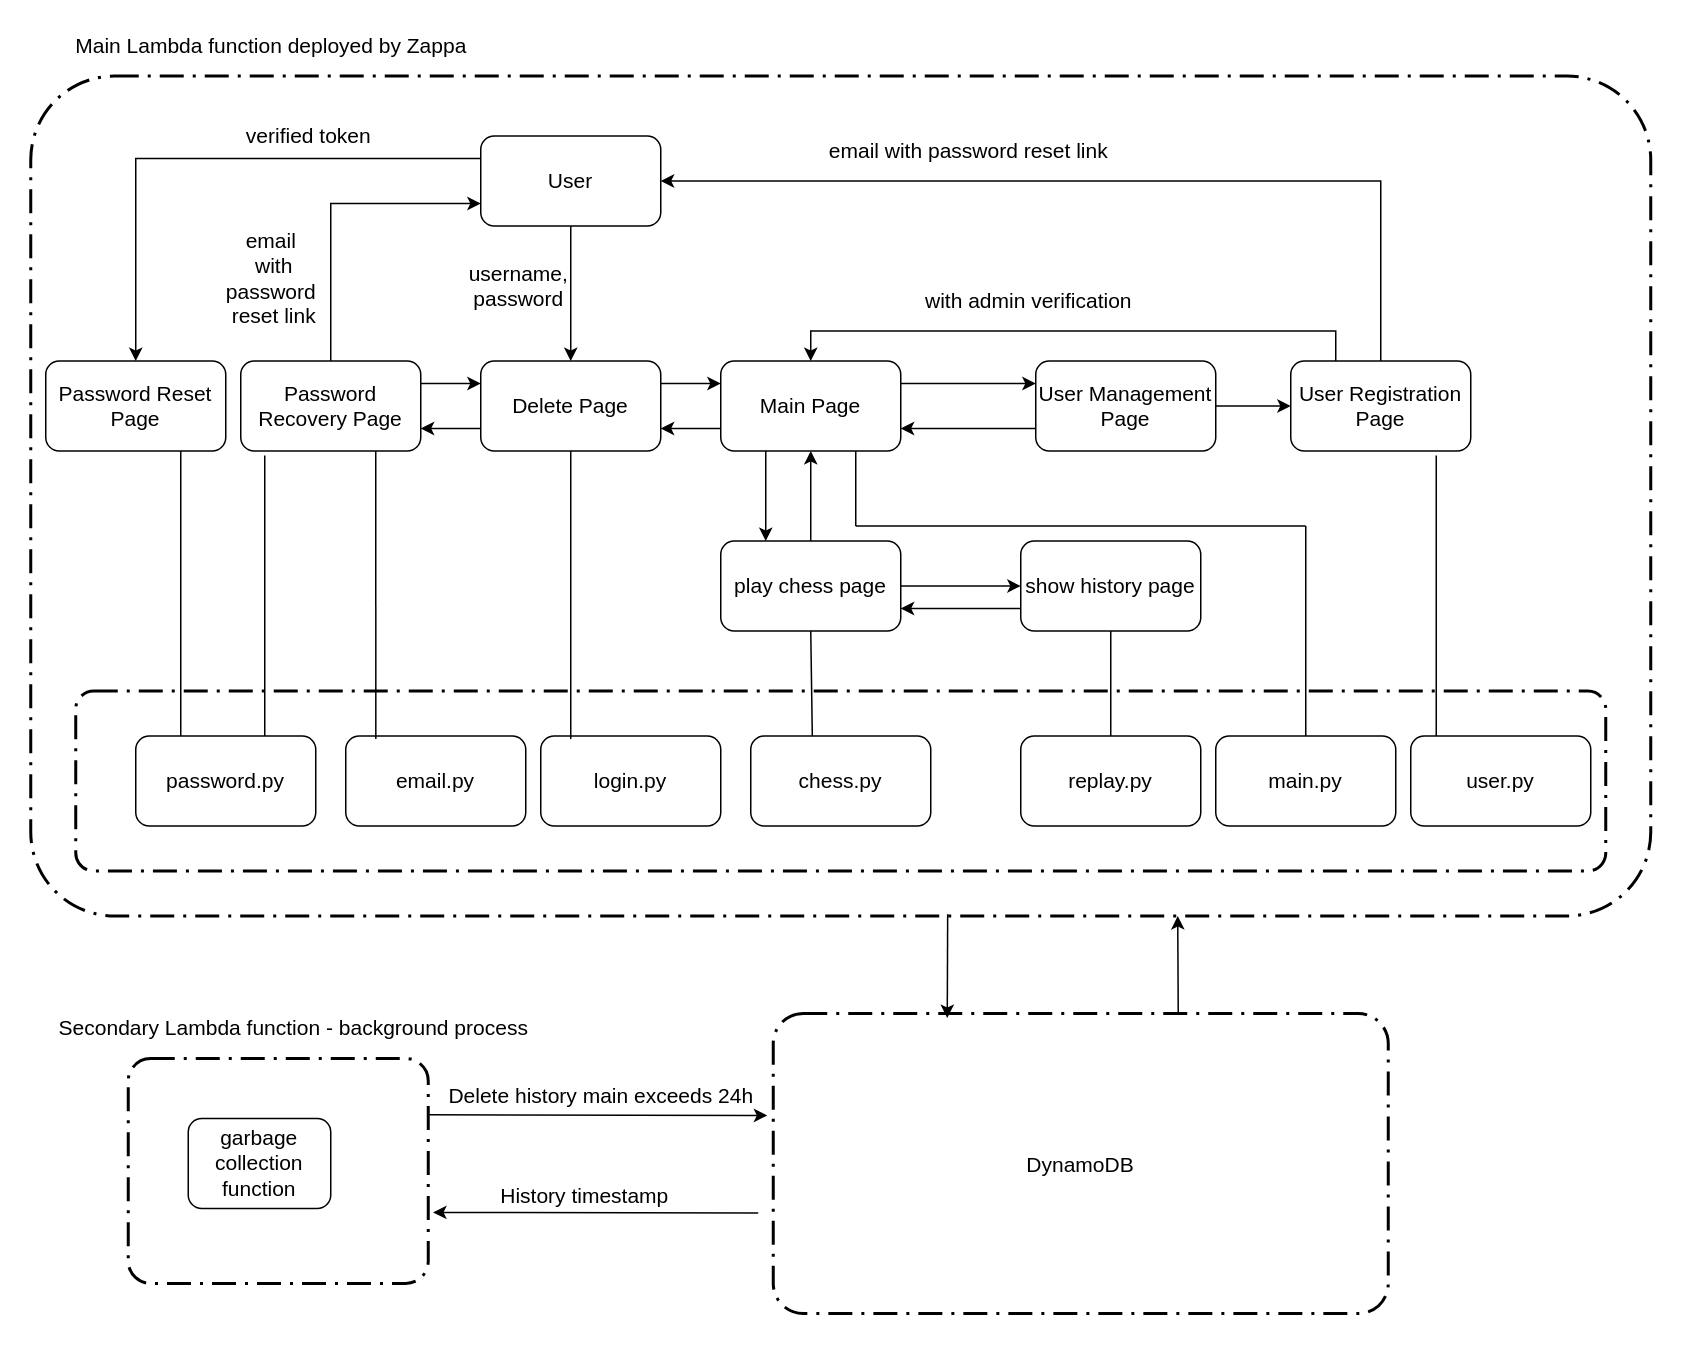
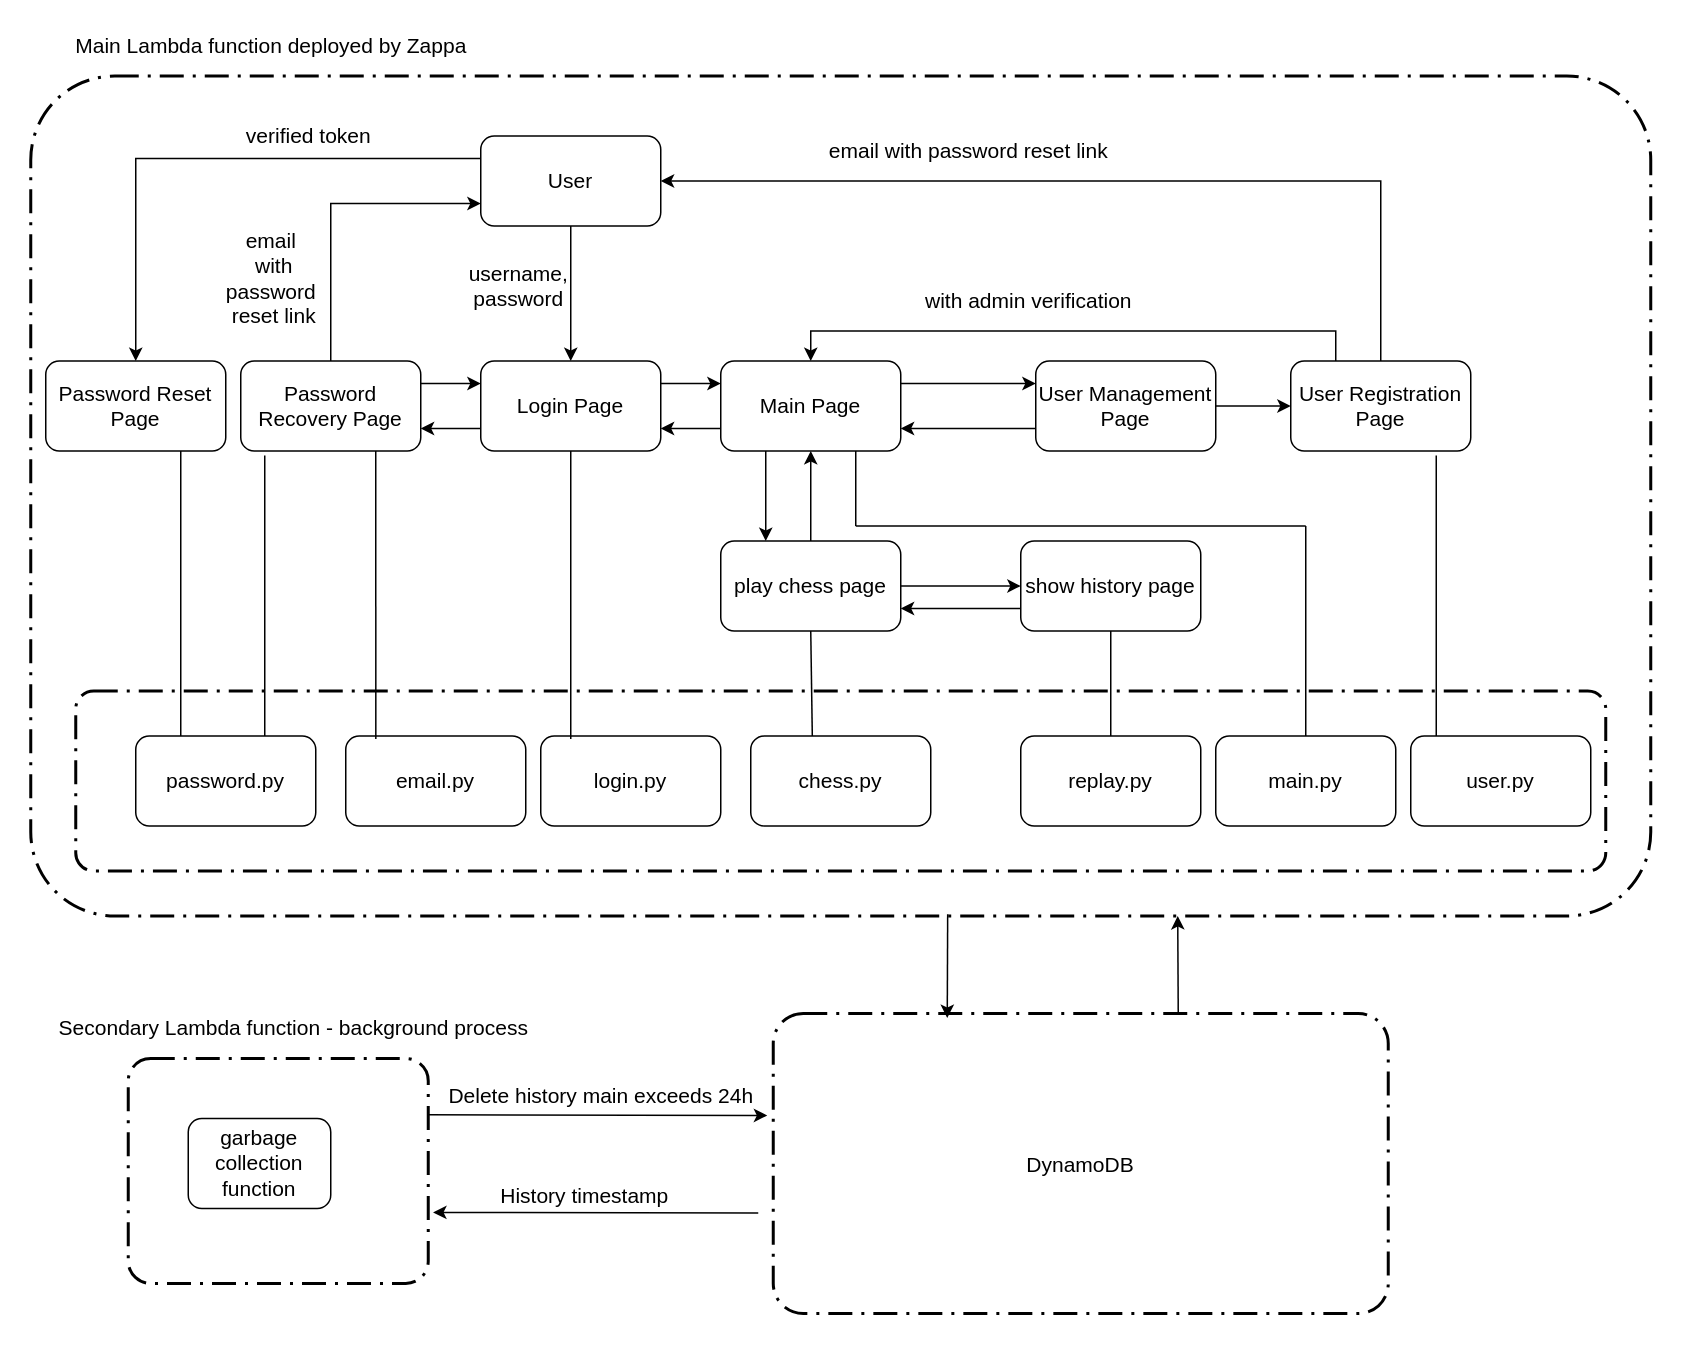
- <mxCell id="7" value="Delete Page" style="rounded=1;whiteSpace=wrap;html=1;labelBorderColor=none;verticalAlign=middle;fontSize=14;" vertex="1" parent="1"><mxGeometry x="320" y="240" width="120" height="60" as="geometry" /></mxCell>
+ <mxCell id="7" value="Login Page" style="rounded=1;whiteSpace=wrap;html=1;labelBorderColor=none;verticalAlign=middle;fontSize=14;" vertex="1" parent="1"><mxGeometry x="320" y="240" width="120" height="60" as="geometry" /></mxCell>
